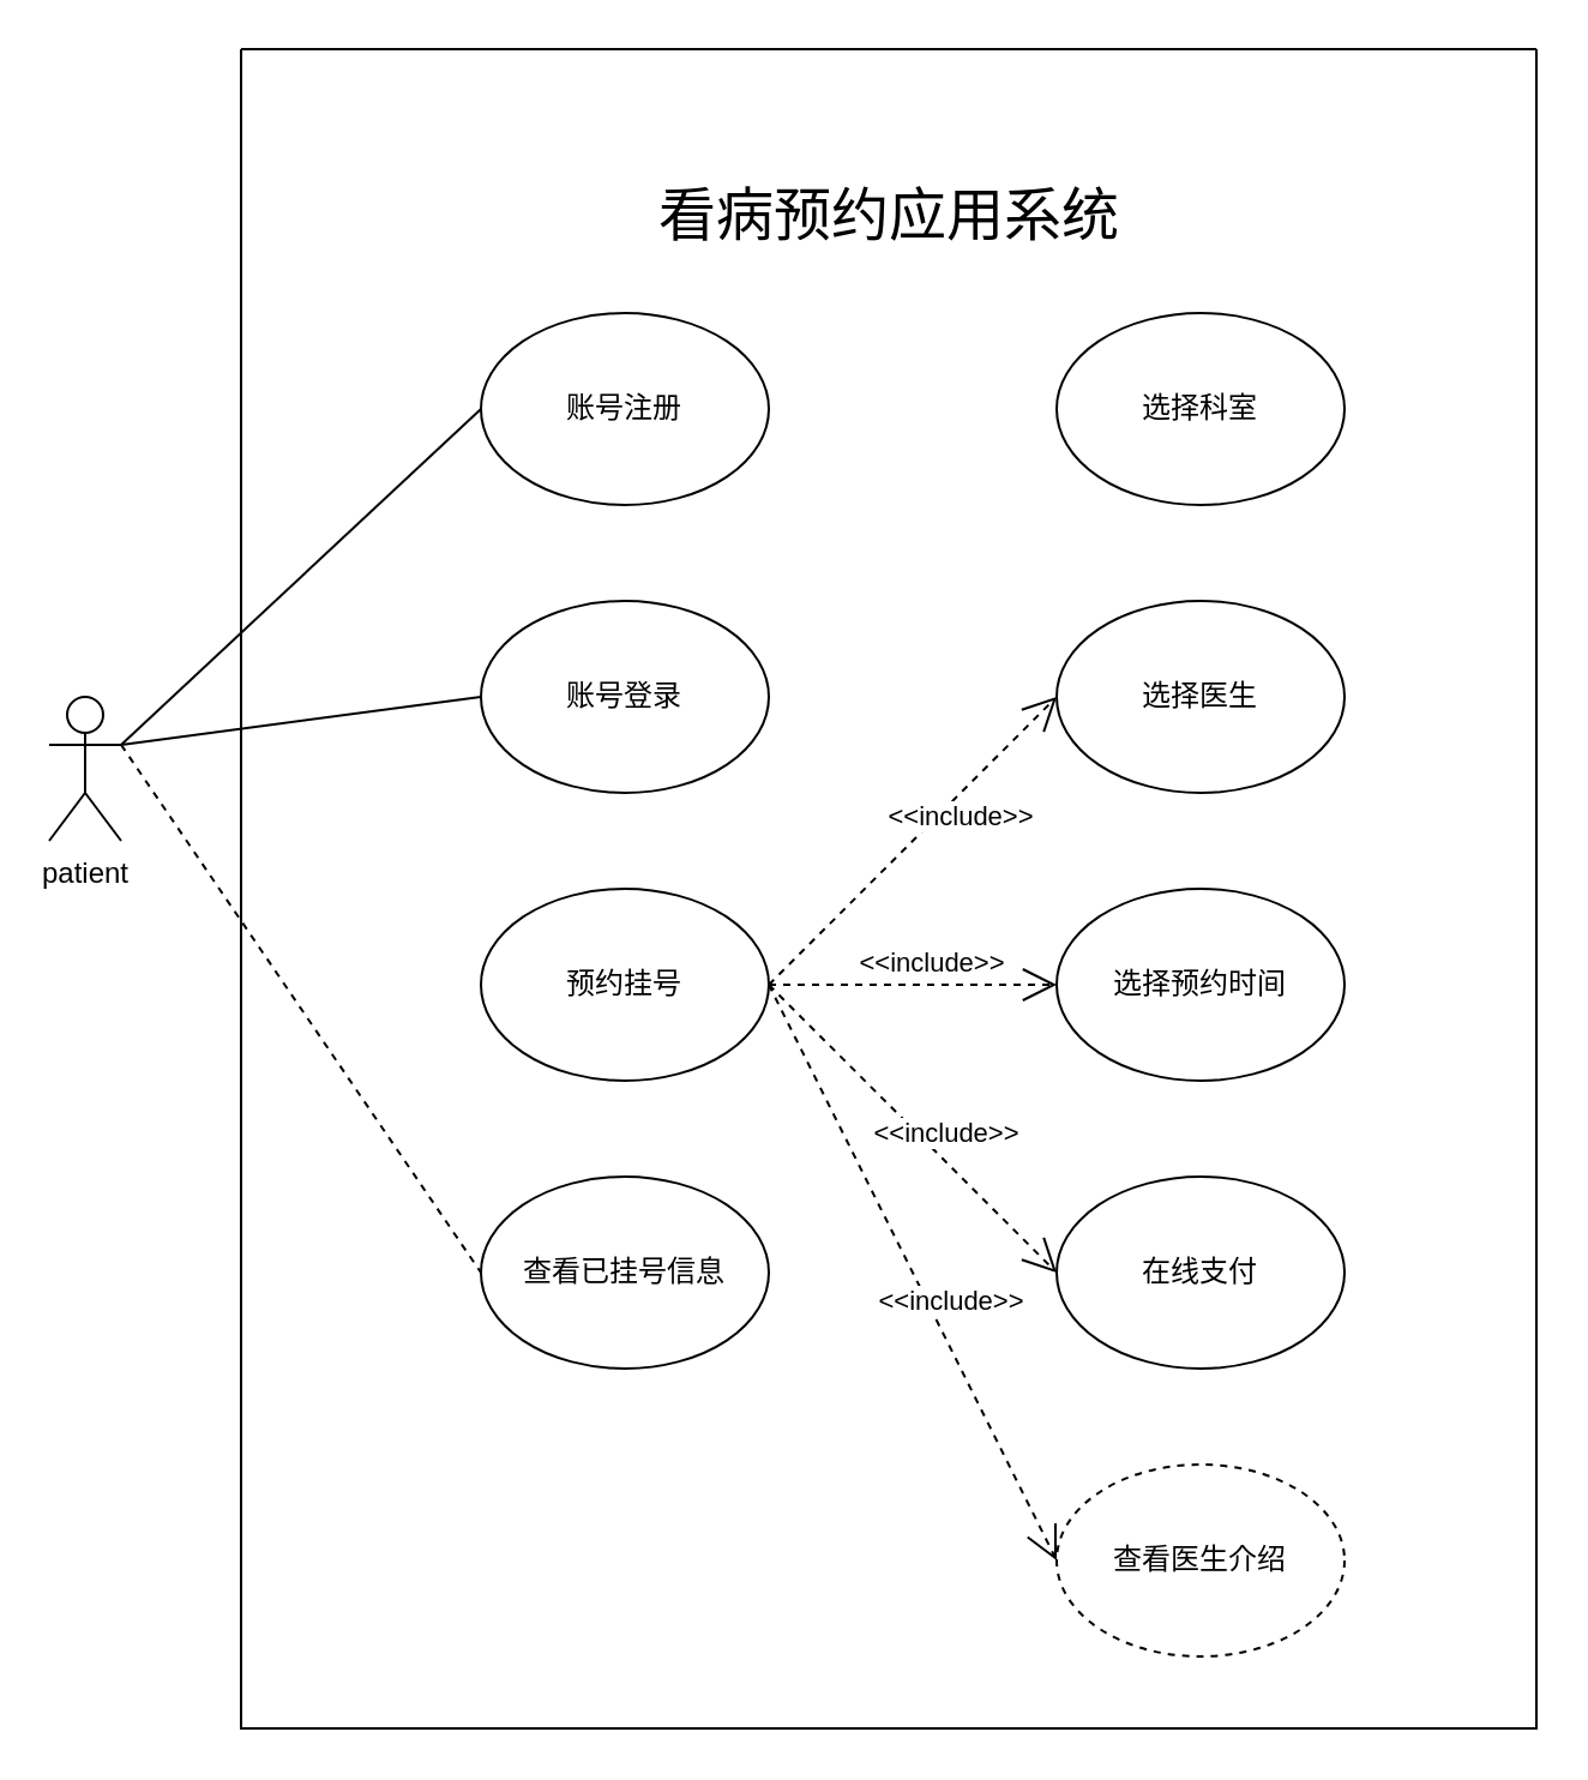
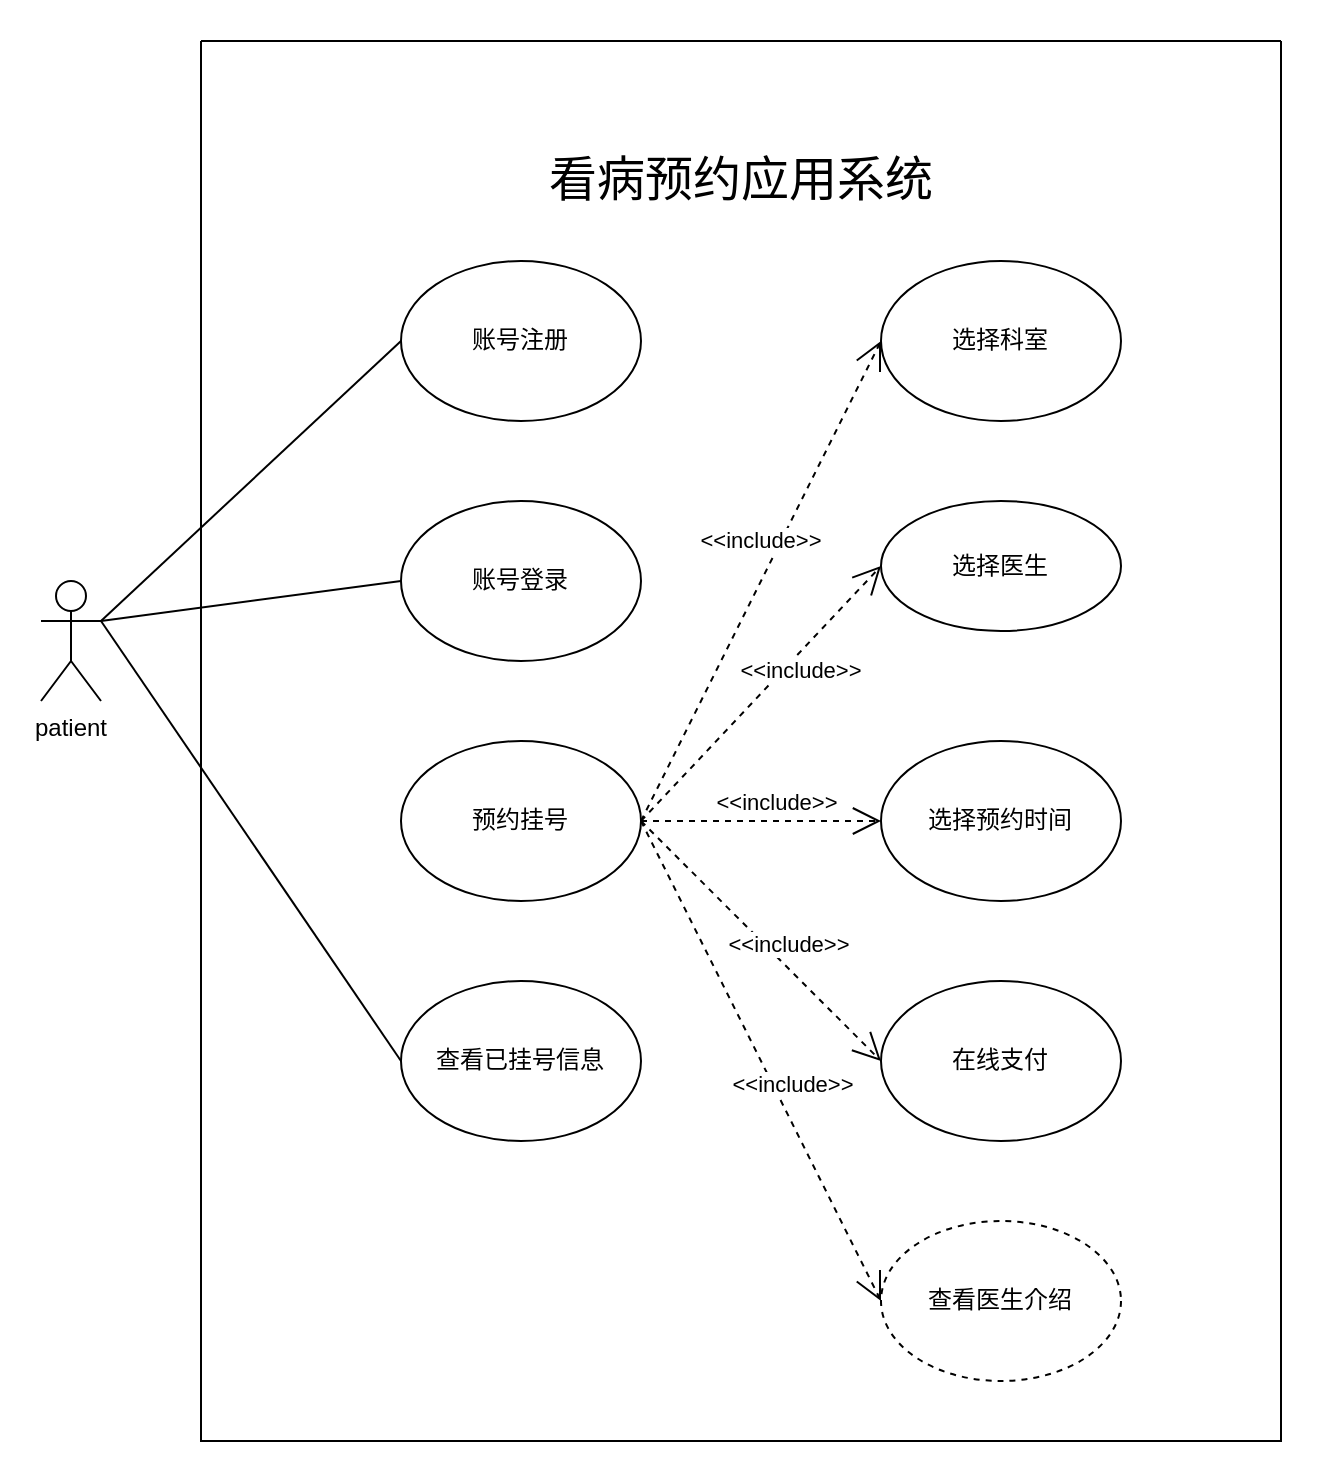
- <mxCell id="9" value="选择医生" style="ellipse;whiteSpace=wrap;html=1;" vertex="1" parent="2"><mxGeometry x="340" y="230" width="120" height="80" as="geometry" /></mxCell>
+ <mxCell id="9" value="选择医生" style="ellipse;whiteSpace=wrap;html=1;" vertex="1" parent="2"><mxGeometry x="340" y="230" width="120" height="65" as="geometry" /></mxCell>
+ <mxCell id="13" value="&amp;lt;&amp;lt;include&amp;gt;&amp;gt;" style="endArrow=open;endSize=12;dashed=1;html=1;rounded=0;exitX=1;exitY=0.5;exitDx=0;exitDy=0;entryX=0;entryY=0.5;entryDx=0;entryDy=0;" edge="1" parent="2" source="6" target="8"><mxGeometry x="0.133" y="9" width="160" relative="1" as="geometry"><mxPoint x="230" y="200" as="sourcePoint" /><mxPoint x="390" y="200" as="targetPoint" /><mxPoint as="offset" /></mxGeometry></mxCell>
- <mxCell id="20" value="" style="endArrow=none;html=1;rounded=0;entryX=0;entryY=0.5;entryDx=0;entryDy=0;exitX=1;exitY=0.333;exitDx=0;exitDy=0;exitPerimeter=0;dashed=1;" edge="1" parent="1" source="17" target="7"><mxGeometry width="50" height="50" relative="1" as="geometry"><mxPoint x="70" y="470" as="sourcePoint" /><mxPoint x="120" y="420" as="targetPoint" /></mxGeometry></mxCell>
+ <mxCell id="20" value="" style="endArrow=none;html=1;rounded=0;entryX=0;entryY=0.5;entryDx=0;entryDy=0;exitX=1;exitY=0.333;exitDx=0;exitDy=0;exitPerimeter=0;" edge="1" parent="1" source="17" target="7"><mxGeometry width="50" height="50" relative="1" as="geometry"><mxPoint x="70" y="470" as="sourcePoint" /><mxPoint x="120" y="420" as="targetPoint" /></mxGeometry></mxCell>
